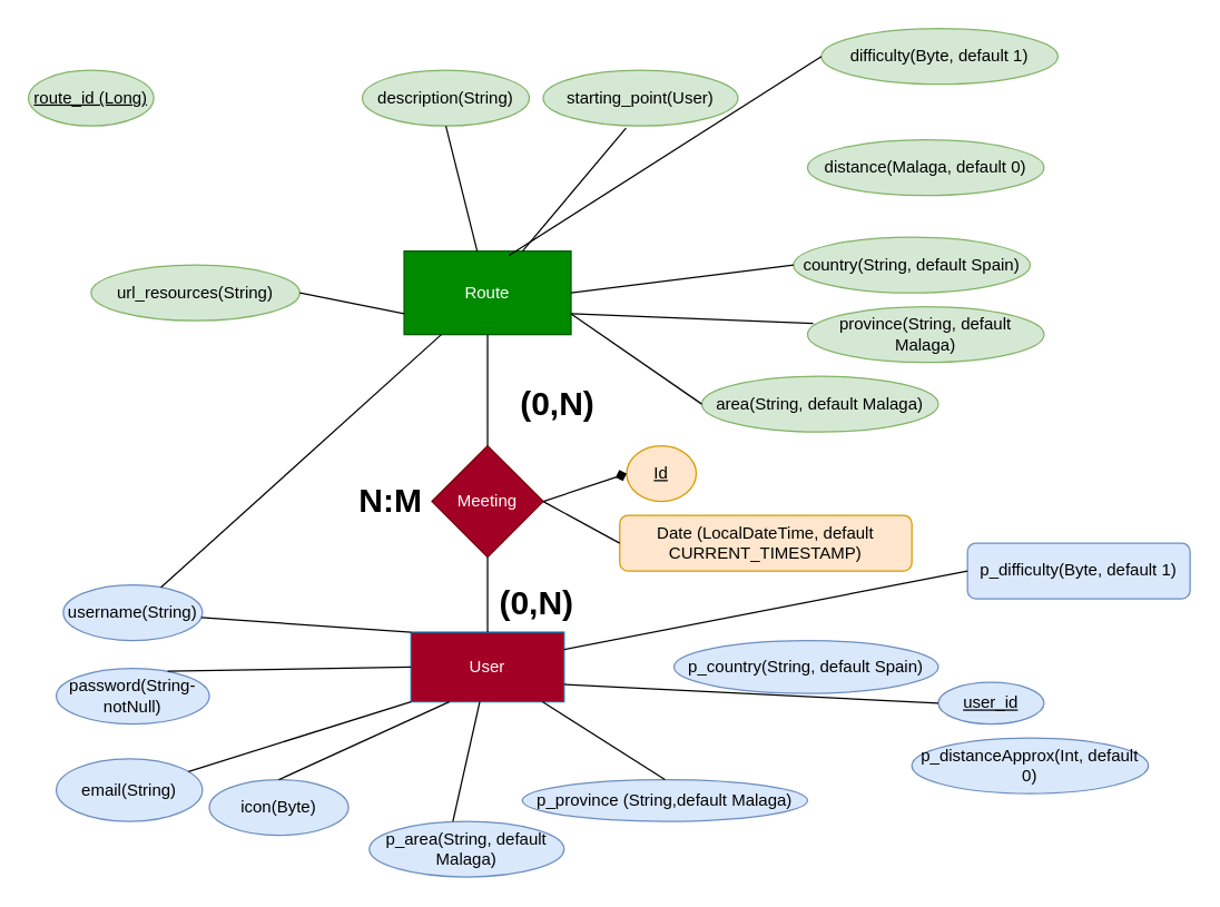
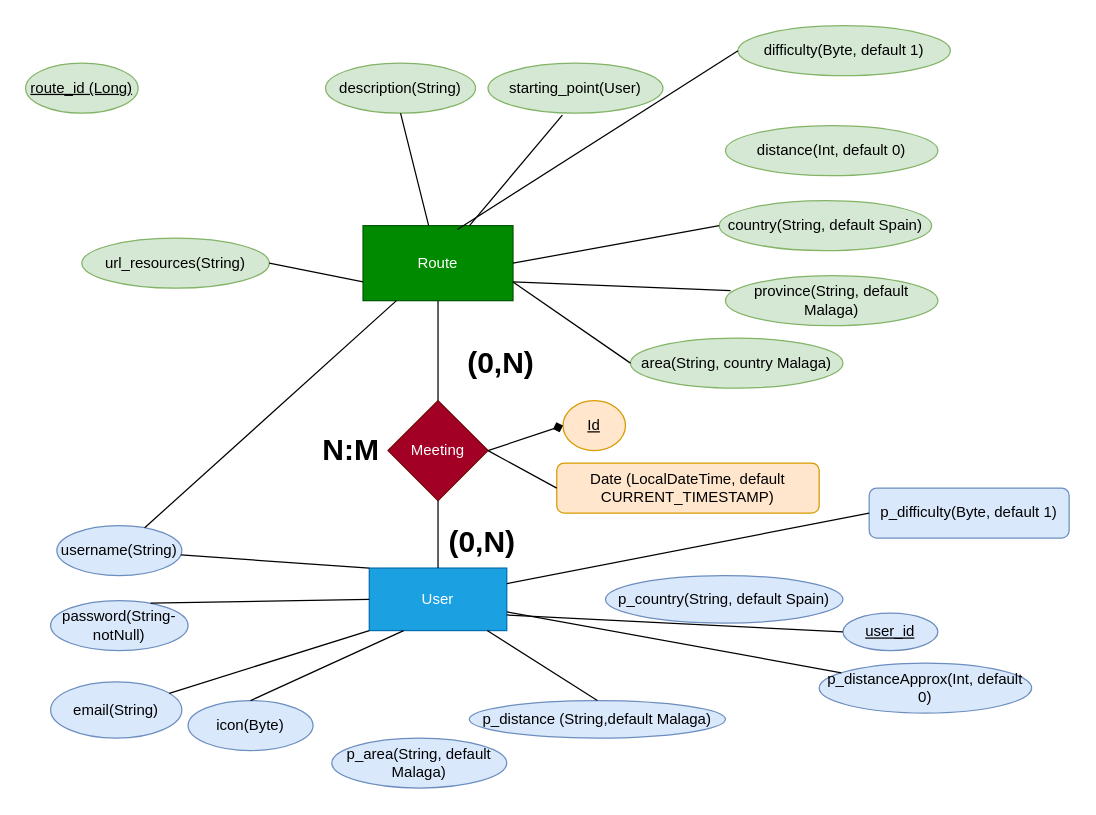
- <mxCell id="28" value="distance(Malaga, default 0)" style="ellipse;whiteSpace=wrap;html=1;fillColor=#d5e8d4;strokeColor=#82b366;" parent="1" vertex="1"><mxGeometry x="580" y="100" width="170" height="40" as="geometry" /></mxCell>
+ <mxCell id="28" value="distance(Int, default 0)" style="ellipse;whiteSpace=wrap;html=1;fillColor=#d5e8d4;strokeColor=#82b366;" parent="1" vertex="1"><mxGeometry x="580" y="100" width="170" height="40" as="geometry" /></mxCell>
- <mxCell id="42" value="country(String, default Spain)" style="ellipse;whiteSpace=wrap;html=1;fillColor=#d5e8d4;strokeColor=#82b366;" parent="1" vertex="1"><mxGeometry x="570" y="170" width="170" height="40" as="geometry" /></mxCell>
+ <mxCell id="42" value="country(String, default Spain)" style="ellipse;whiteSpace=wrap;html=1;fillColor=#d5e8d4;strokeColor=#82b366;" parent="1" vertex="1"><mxGeometry x="575" y="160" width="170" height="40" as="geometry" /></mxCell>
- <mxCell id="6" value="area(String, default Malaga)" style="ellipse;whiteSpace=wrap;html=1;fillColor=#d5e8d4;strokeColor=#82b366;" parent="1" vertex="1"><mxGeometry x="504" y="270" width="170" height="40" as="geometry" /></mxCell>
+ <mxCell id="6" value="area(String, country Malaga)" style="ellipse;whiteSpace=wrap;html=1;fillColor=#d5e8d4;strokeColor=#82b366;" parent="1" vertex="1"><mxGeometry x="504" y="270" width="170" height="40" as="geometry" /></mxCell>
- <mxCell id="16" value="User" style="rounded=0;whiteSpace=wrap;html=1;fillColor=#a20025;fontColor=#ffffff;strokeColor=#006EAF;" parent="1" vertex="1"><mxGeometry x="295" y="454" width="110" height="50" as="geometry" /></mxCell>
+ <mxCell id="16" value="User" style="rounded=0;whiteSpace=wrap;html=1;fillColor=#1ba1e2;fontColor=#ffffff;strokeColor=#006EAF;" parent="1" vertex="1"><mxGeometry x="295" y="454" width="110" height="50" as="geometry" /></mxCell>
- <mxCell id="38" value="" style="endArrow=none;html=1;rounded=0;entryX=0.429;entryY=0;entryDx=0;entryDy=0;entryPerimeter=0;" parent="1" source="16" target="33" edge="1"><mxGeometry width="50" height="50" relative="1" as="geometry"><mxPoint x="415" y="520" as="sourcePoint" /><mxPoint x="585" y="520" as="targetPoint" /></mxGeometry></mxCell>
+ <mxCell id="38" value="" style="endArrow=none;html=1;rounded=0;" parent="1" source="16" target="35" edge="1"><mxGeometry width="50" height="50" relative="1" as="geometry"><mxPoint x="415" y="520" as="sourcePoint" /><mxPoint x="585" y="520" as="targetPoint" /></mxGeometry></mxCell>
- <mxCell id="32" value="p_province (String,default Malaga)" style="ellipse;whiteSpace=wrap;html=1;fillColor=#dae8fc;strokeColor=#6c8ebf;" parent="1" vertex="1"><mxGeometry x="375" y="560" width="205" height="30" as="geometry" /></mxCell>
+ <mxCell id="32" value="p_distance (String,default Malaga)" style="ellipse;whiteSpace=wrap;html=1;fillColor=#dae8fc;strokeColor=#6c8ebf;" parent="1" vertex="1"><mxGeometry x="375" y="560" width="205" height="30" as="geometry" /></mxCell>
